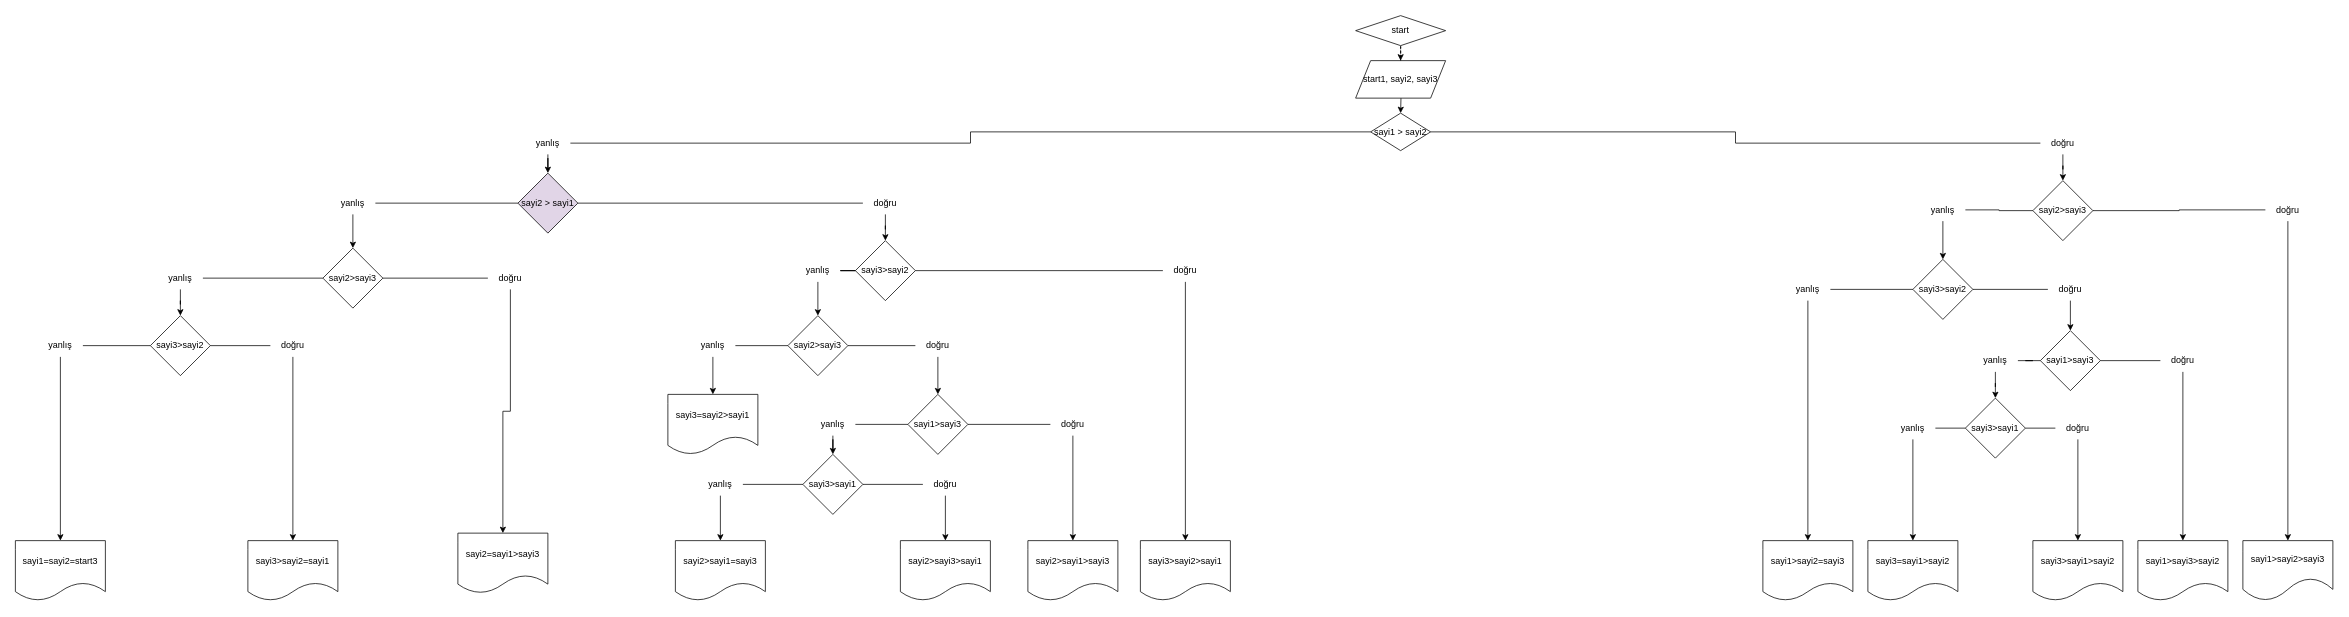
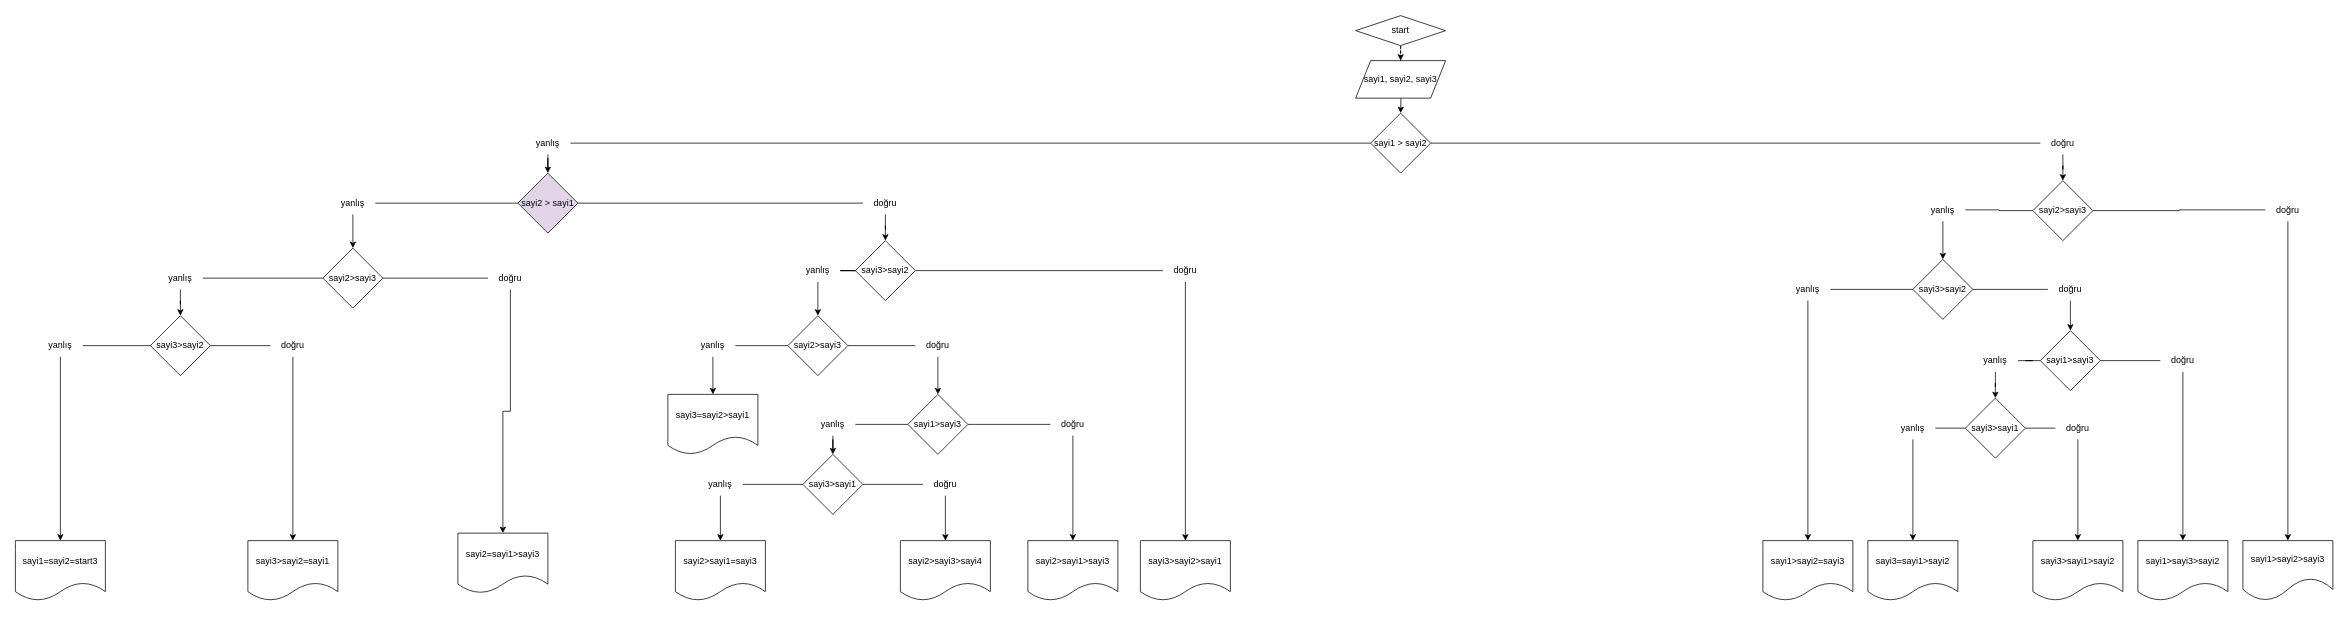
- <mxCell id="5" value="start1, sayi2, sayi3" style="shape=parallelogram;perimeter=parallelogramPerimeter;whiteSpace=wrap;html=1;fixedSize=1;" vertex="1" parent="1"><mxGeometry x="1807" y="80" width="120" height="50" as="geometry" /></mxCell>
+ <mxCell id="5" value="sayi1, sayi2, sayi3" style="shape=parallelogram;perimeter=parallelogramPerimeter;whiteSpace=wrap;html=1;fixedSize=1;" vertex="1" parent="1"><mxGeometry x="1807" y="80" width="120" height="50" as="geometry" /></mxCell>
- <mxCell id="8" value="sayi1 &amp;gt; sayi2" style="rhombus;whiteSpace=wrap;html=1;" vertex="1" parent="1"><mxGeometry x="1827" y="150" width="80" height="50" as="geometry" /></mxCell>
+ <mxCell id="8" value="sayi1 &amp;gt; sayi2" style="rhombus;whiteSpace=wrap;html=1;" vertex="1" parent="1"><mxGeometry x="1827" y="150" width="80" height="80" as="geometry" /></mxCell>
- <mxCell id="64" value="sayi2&amp;gt;sayi3&amp;gt;sayi1" style="shape=document;whiteSpace=wrap;html=1;boundedLbl=1;" vertex="1" parent="1"><mxGeometry x="1200" y="720" width="120" height="80" as="geometry" /></mxCell>
+ <mxCell id="64" value="sayi2&amp;gt;sayi3&amp;gt;sayi4" style="shape=document;whiteSpace=wrap;html=1;boundedLbl=1;" vertex="1" parent="1"><mxGeometry x="1200" y="720" width="120" height="80" as="geometry" /></mxCell>
